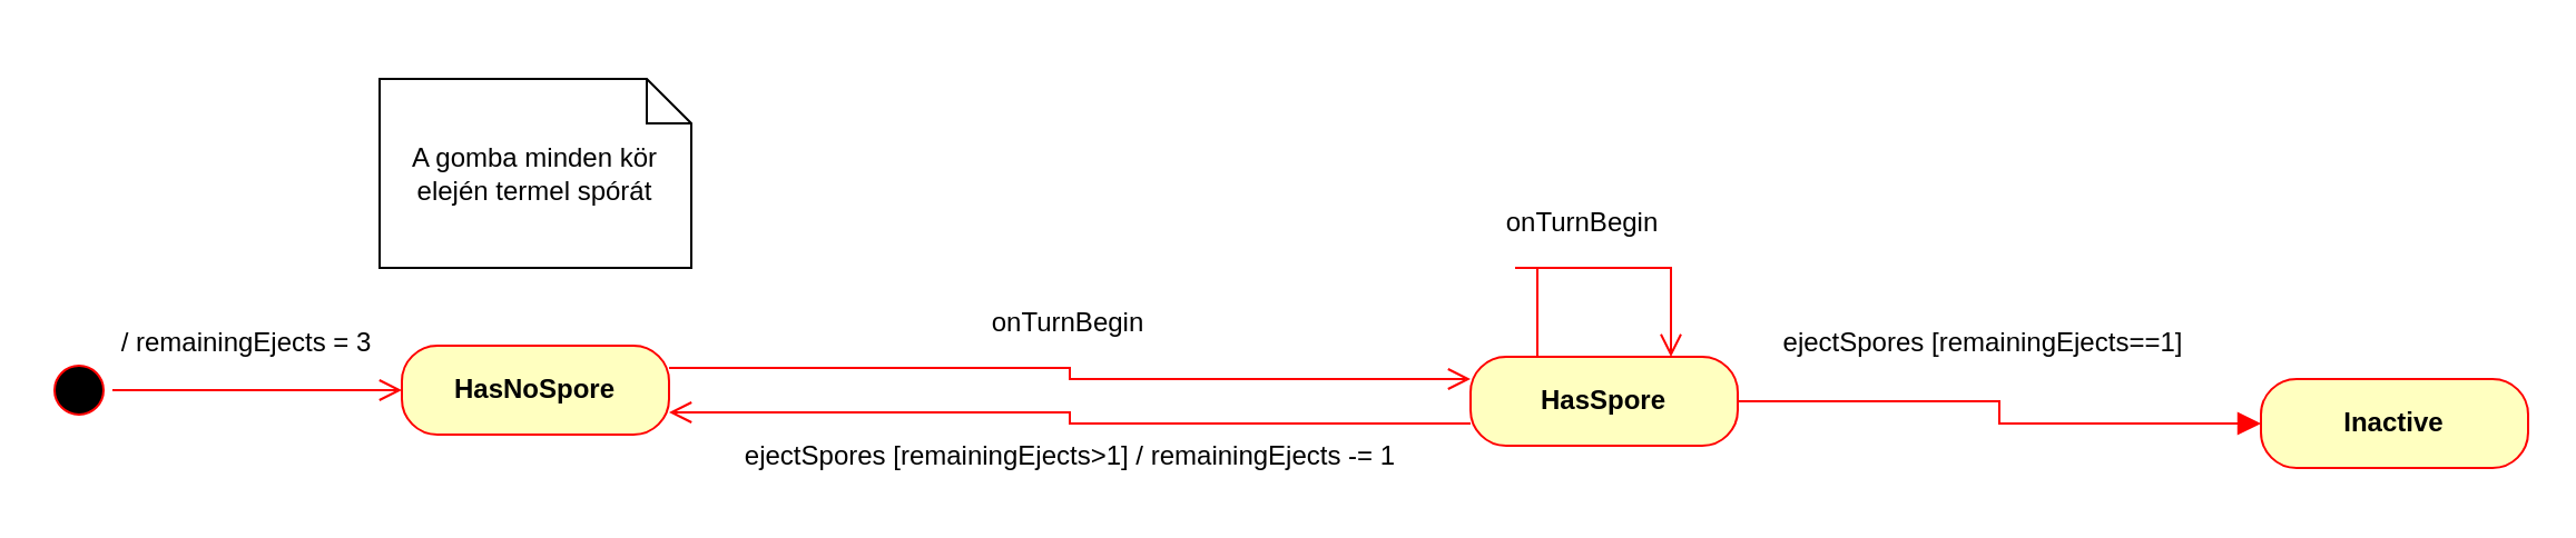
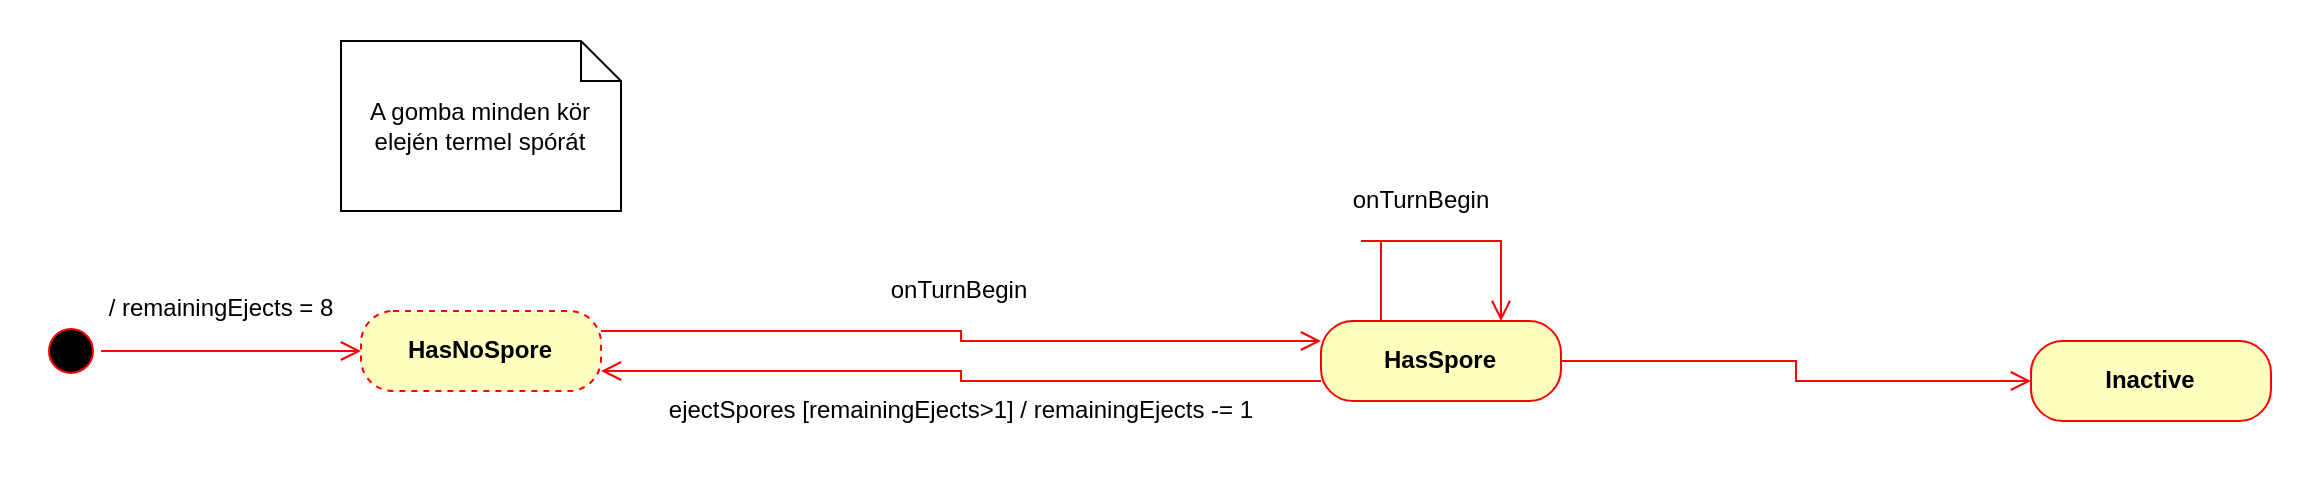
- <mxCell id="12" value="A gomba minden kör elején termel spórát" style="shape=note;size=20;whiteSpace=wrap;html=1;" parent="1" vertex="1"><mxGeometry x="170" y="35" width="140" height="85" as="geometry" /></mxCell>
+ <mxCell id="12" value="A gomba minden kör elején termel spórát" style="shape=note;size=20;whiteSpace=wrap;html=1;" parent="1" vertex="1"><mxGeometry x="170" y="20" width="140" height="85" as="geometry" /></mxCell>
- <mxCell id="16" value="/ remainingEjects = 3" style="text;html=1;align=center;verticalAlign=middle;resizable=0;points=[];autosize=1;strokeColor=none;fillColor=none;" parent="1" vertex="1"><mxGeometry x="40" y="139" width="140" height="30" as="geometry" /></mxCell>
+ <mxCell id="16" value="/ remainingEjects = 8" style="text;html=1;align=center;verticalAlign=middle;resizable=0;points=[];autosize=1;strokeColor=none;fillColor=none;" parent="1" vertex="1"><mxGeometry x="40" y="139" width="140" height="30" as="geometry" /></mxCell>
- <mxCell id="7" value="ejectSpores [remainingEjects==1]" style="text;html=1;align=center;verticalAlign=middle;resizable=0;points=[];autosize=1;strokeColor=none;fillColor=none;" parent="1" vertex="1"><mxGeometry x="790" y="139" width="200" height="30" as="geometry" /></mxCell>
- <mxCell id="2" value="&lt;b&gt;HasNoSpore&lt;/b&gt;" style="rounded=1;whiteSpace=wrap;html=1;arcSize=40;fontColor=#000000;fillColor=#ffffc0;strokeColor=#ff0000;" parent="1" vertex="1"><mxGeometry x="180" y="155" width="120" height="40" as="geometry" /></mxCell>
+ <mxCell id="2" value="&lt;b&gt;HasNoSpore&lt;/b&gt;" style="rounded=1;whiteSpace=wrap;html=1;arcSize=40;fontColor=#000000;fillColor=#ffffc0;strokeColor=#ff0000;dashed=1;" parent="1" vertex="1"><mxGeometry x="180" y="155" width="120" height="40" as="geometry" /></mxCell>
- <mxCell id="5" value="" style="edgeStyle=orthogonalEdgeStyle;html=1;verticalAlign=bottom;endArrow=block;endSize=8;strokeColor=#ff0000;rounded=0;exitX=1;exitY=0.5;exitDx=0;exitDy=0;entryX=0;entryY=0.5;entryDx=0;entryDy=0;" parent="1" source="4" target="9" edge="1"><mxGeometry relative="1" as="geometry"><mxPoint x="920" y="70" as="targetPoint" /><mxPoint x="730" y="90" as="sourcePoint" /><Array as="points" /></mxGeometry></mxCell>
+ <mxCell id="5" value="" style="edgeStyle=orthogonalEdgeStyle;html=1;verticalAlign=bottom;endArrow=open;endSize=8;strokeColor=#ff0000;rounded=0;exitX=1;exitY=0.5;exitDx=0;exitDy=0;entryX=0;entryY=0.5;entryDx=0;entryDy=0;" parent="1" source="4" target="9" edge="1"><mxGeometry relative="1" as="geometry"><mxPoint x="920" y="70" as="targetPoint" /><mxPoint x="730" y="90" as="sourcePoint" /><Array as="points" /></mxGeometry></mxCell>
